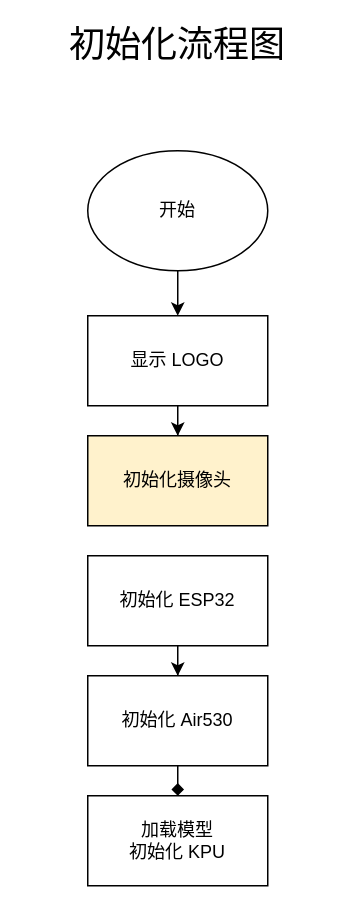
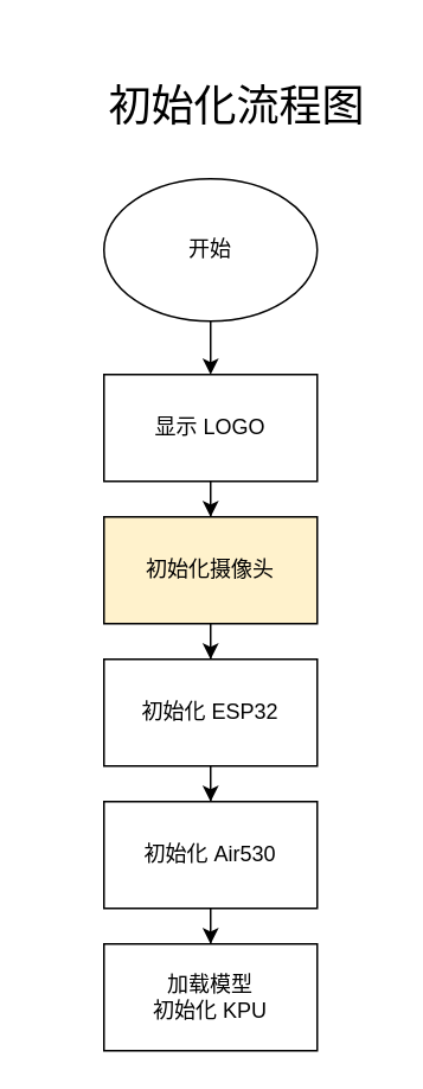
- <mxCell id="13" value="&lt;font style=&quot;font-size: 24px&quot;&gt;初始化流程图&lt;/font&gt;" style="text;html=1;strokeColor=none;fillColor=none;align=center;verticalAlign=middle;whiteSpace=wrap;rounded=0;" vertex="1" parent="1"><mxGeometry x="20" y="20" width="196" height="20" as="geometry" /></mxCell>
+ <mxCell id="13" value="&lt;font style=&quot;font-size: 24px&quot;&gt;初始化流程图&lt;/font&gt;" style="text;html=1;strokeColor=none;fillColor=none;align=center;verticalAlign=middle;whiteSpace=wrap;rounded=0;" vertex="1" parent="1"><mxGeometry x="35" y="50" width="196" height="20" as="geometry" /></mxCell>
+ <mxCell id="6" value="" style="edgeStyle=orthogonalEdgeStyle;rounded=0;orthogonalLoop=1;jettySize=auto;html=1;" edge="1" parent="1" source="7" target="9"><mxGeometry relative="1" as="geometry" /></mxCell>
- <mxCell id="10" value="" style="edgeStyle=orthogonalEdgeStyle;rounded=0;orthogonalLoop=1;jettySize=auto;html=1;endArrow=diamond;" edge="1" parent="1" source="11" target="12"><mxGeometry relative="1" as="geometry" /></mxCell>
+ <mxCell id="10" value="" style="edgeStyle=orthogonalEdgeStyle;rounded=0;orthogonalLoop=1;jettySize=auto;html=1;" edge="1" parent="1" source="11" target="12"><mxGeometry relative="1" as="geometry" /></mxCell>
